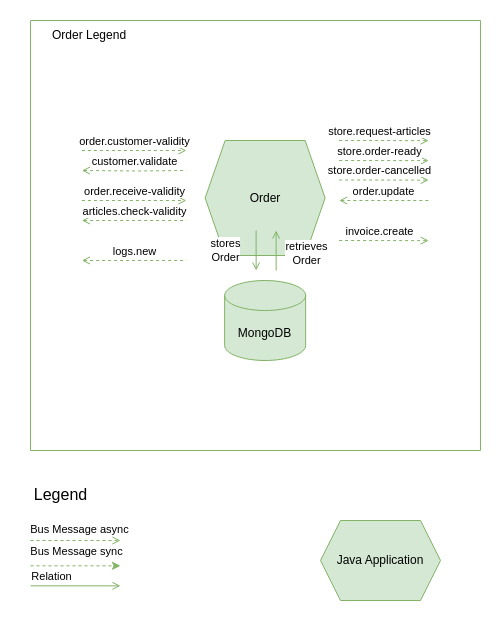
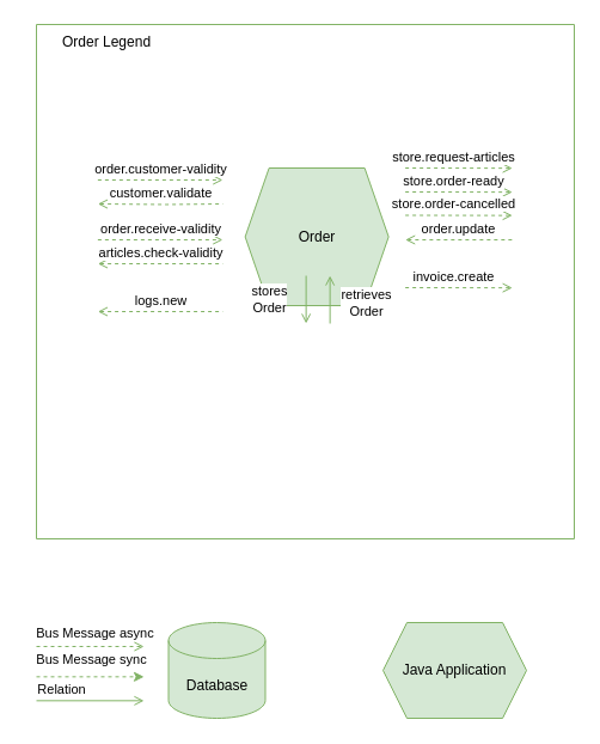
- <mxCell id="8" value="MongoDB" style="shape=cylinder3;whiteSpace=wrap;html=1;boundedLbl=1;backgroundOutline=1;size=15;fillColor=#d5e8d4;strokeColor=#82b366;" parent="2" vertex="1"><mxGeometry x="194.13" y="260" width="81" height="80" as="geometry" /></mxCell>
- <mxCell id="32" value="Legend" style="text;html=1;align=center;verticalAlign=middle;resizable=0;points=[];autosize=1;strokeColor=none;fillColor=none;fontSize=16;" vertex="1" parent="1"><mxGeometry x="20" y="479" width="80" height="30" as="geometry" /></mxCell>
+ <mxCell id="30" value="Database" style="shape=cylinder3;whiteSpace=wrap;html=1;boundedLbl=1;backgroundOutline=1;size=15;fillColor=#d5e8d4;strokeColor=#82b366;" vertex="1" parent="1"><mxGeometry x="140.5" y="520" width="81" height="80" as="geometry" /></mxCell>
